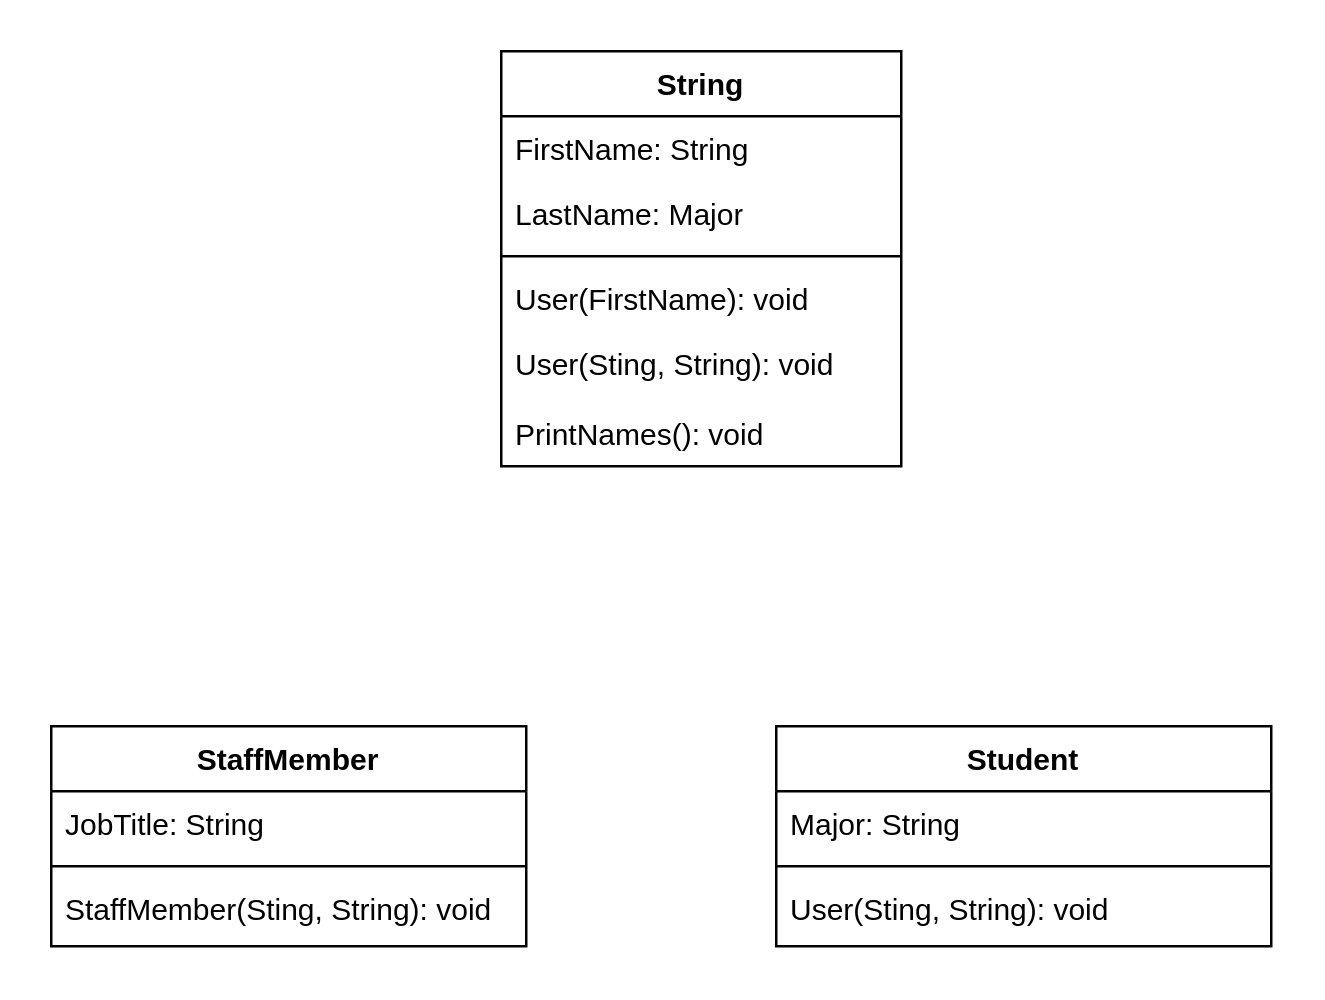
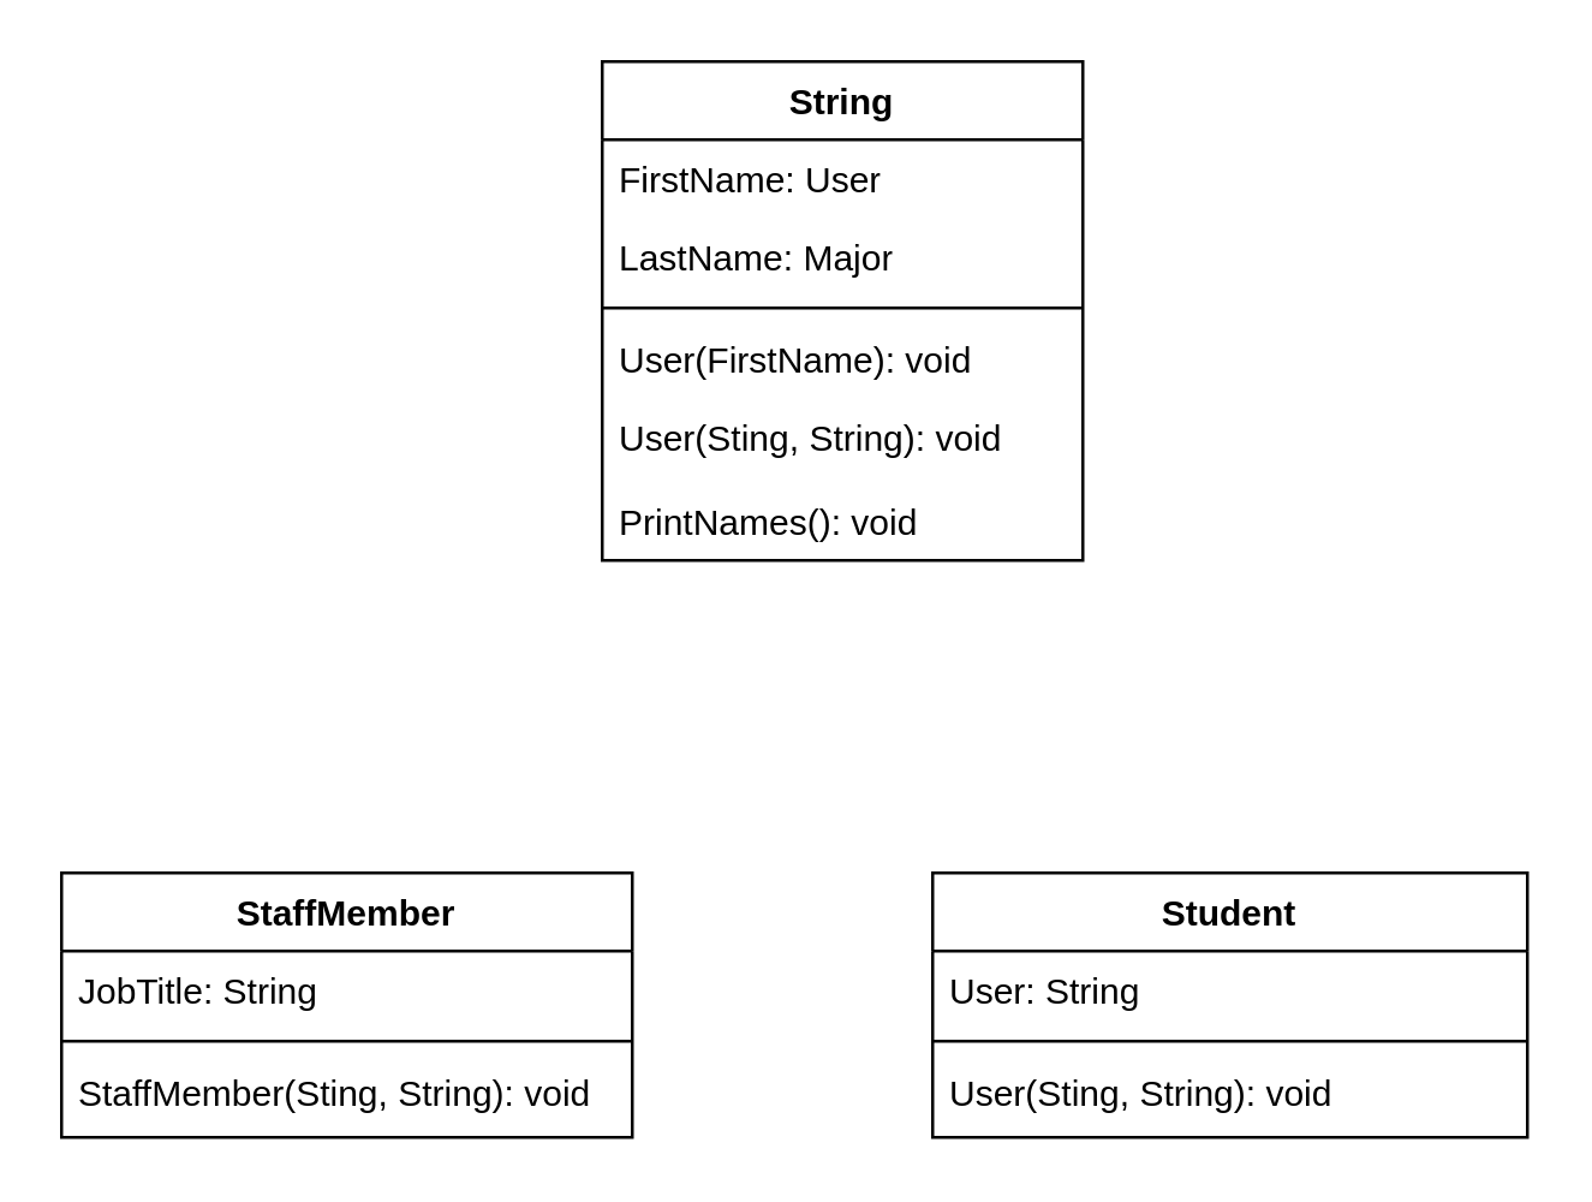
- <mxCell id="7" value="FirstName: String" style="text;strokeColor=none;fillColor=none;align=left;verticalAlign=top;spacingLeft=4;spacingRight=4;overflow=hidden;rotatable=0;points=[[0,0.5],[1,0.5]];portConstraint=eastwest;whiteSpace=wrap;html=1;" vertex="1" parent="6"><mxGeometry y="26" width="160" height="26" as="geometry" /></mxCell>
+ <mxCell id="7" value="FirstName: User" style="text;strokeColor=none;fillColor=none;align=left;verticalAlign=top;spacingLeft=4;spacingRight=4;overflow=hidden;rotatable=0;points=[[0,0.5],[1,0.5]];portConstraint=eastwest;whiteSpace=wrap;html=1;" vertex="1" parent="6"><mxGeometry y="26" width="160" height="26" as="geometry" /></mxCell>
- <mxCell id="3" value="Major: String" style="text;strokeColor=none;fillColor=none;align=left;verticalAlign=top;spacingLeft=4;spacingRight=4;overflow=hidden;rotatable=0;points=[[0,0.5],[1,0.5]];portConstraint=eastwest;whiteSpace=wrap;html=1;" vertex="1" parent="2"><mxGeometry y="26" width="198" height="26" as="geometry" /></mxCell>
+ <mxCell id="3" value="User: String" style="text;strokeColor=none;fillColor=none;align=left;verticalAlign=top;spacingLeft=4;spacingRight=4;overflow=hidden;rotatable=0;points=[[0,0.5],[1,0.5]];portConstraint=eastwest;whiteSpace=wrap;html=1;" vertex="1" parent="2"><mxGeometry y="26" width="198" height="26" as="geometry" /></mxCell>
